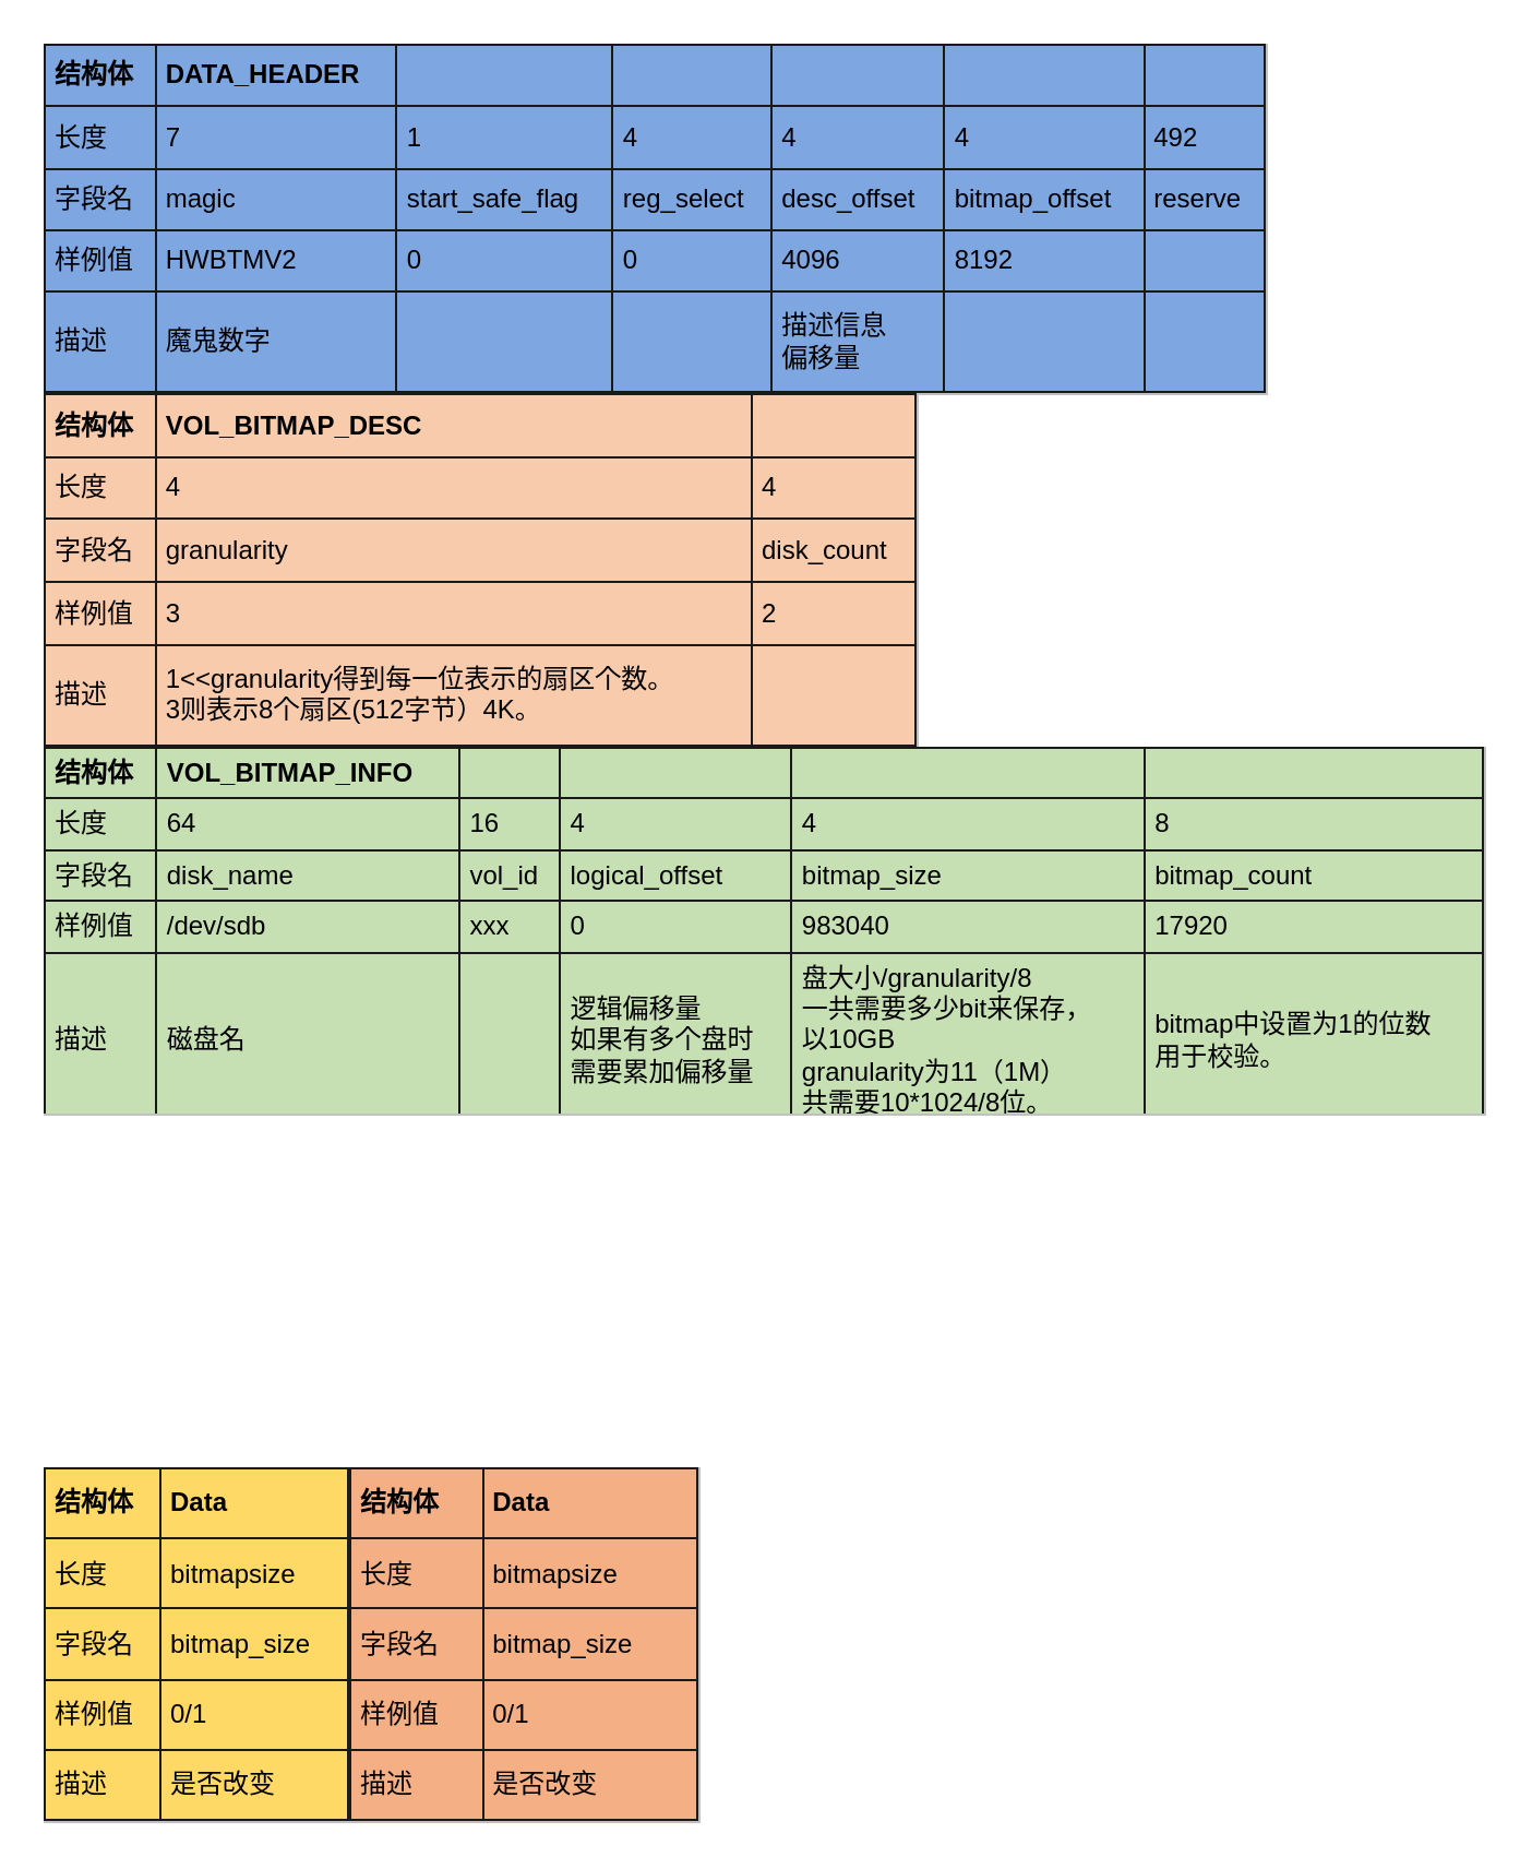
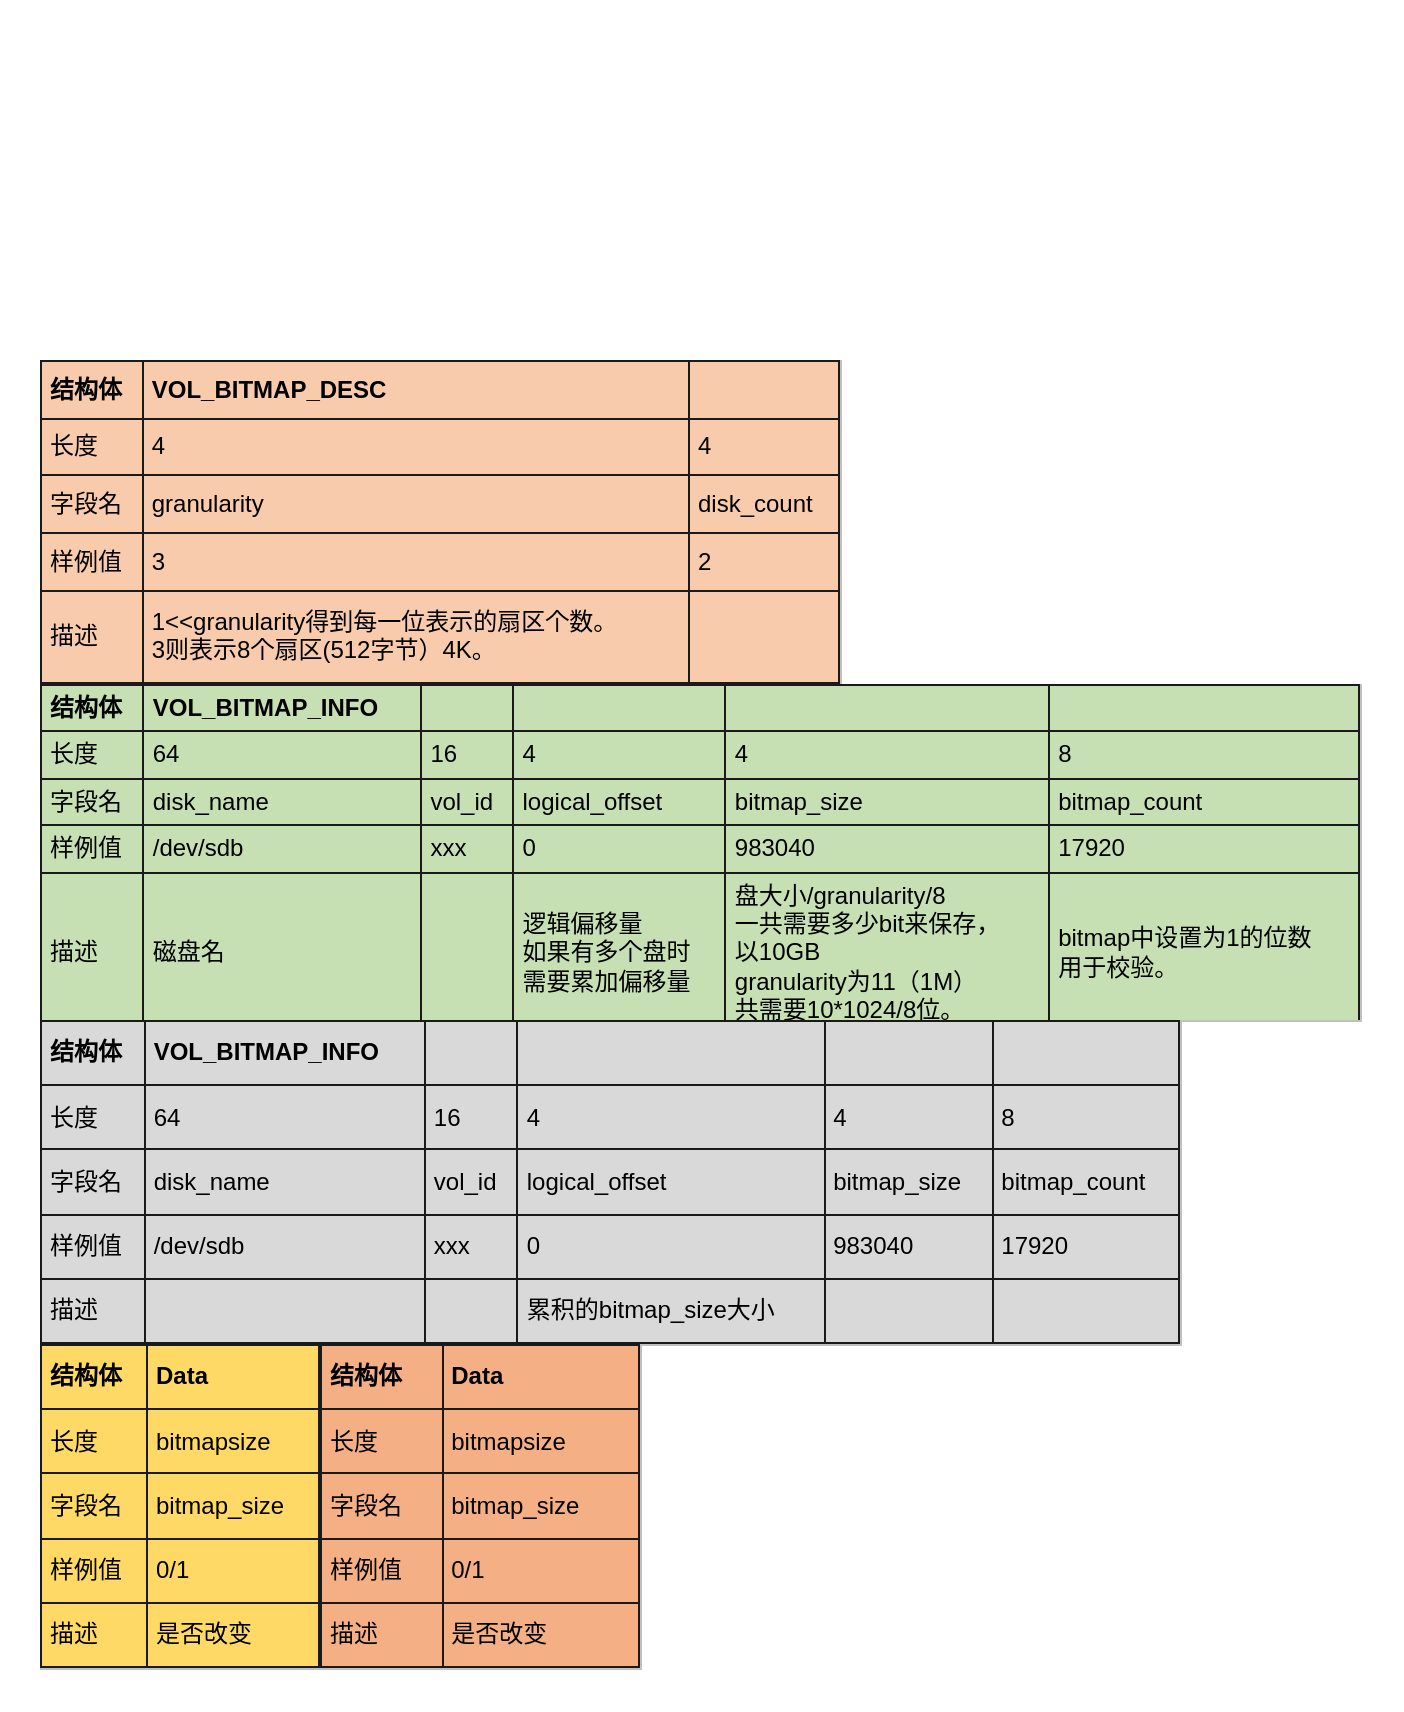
- <mxCell id="2" value="&lt;table border=&quot;1&quot; width=&quot;100%&quot; cellpadding=&quot;4&quot; style=&quot;width: 100% ; height: 100% ; border-collapse: collapse ; border: 1px solid rgb(26 , 26 , 26) ; background-color: rgb(126 , 166 , 224)&quot;&gt;&lt;tbody&gt;&lt;tr style=&quot;color: rgb(255 , 255 , 255)&quot;&gt;&lt;th align=&quot;left&quot;&gt;&lt;font color=&quot;#000000&quot;&gt;&lt;span&gt;结构体&lt;/span&gt;&lt;/font&gt;&lt;/th&gt;&lt;th align=&quot;left&quot;&gt;&lt;span style=&quot;color: rgb(0 , 0 , 0)&quot;&gt;DATA_HEADER&lt;/span&gt;&lt;br&gt;&lt;/th&gt;&lt;th align=&quot;left&quot;&gt;&lt;br&gt;&lt;/th&gt;&lt;td&gt;&lt;br&gt;&lt;/td&gt;&lt;td&gt;&lt;br&gt;&lt;/td&gt;&lt;td&gt;&lt;br&gt;&lt;/td&gt;&lt;td&gt;&lt;br&gt;&lt;/td&gt;&lt;/tr&gt;&lt;tr&gt;&lt;td&gt;&lt;span&gt;&lt;font color=&quot;#000000&quot;&gt;长度&lt;/font&gt;&lt;/span&gt;&lt;/td&gt;&lt;td&gt;&lt;span&gt;&lt;font color=&quot;#000000&quot;&gt;7&lt;/font&gt;&lt;/span&gt;&lt;/td&gt;&lt;td&gt;&lt;span&gt;&lt;font color=&quot;#000000&quot;&gt;1&lt;/font&gt;&lt;/span&gt;&lt;/td&gt;&lt;td&gt;&lt;span&gt;&lt;font color=&quot;#000000&quot;&gt;4&lt;/font&gt;&lt;/span&gt;&lt;/td&gt;&lt;td&gt;&lt;span&gt;&lt;font color=&quot;#000000&quot;&gt;4&lt;/font&gt;&lt;/span&gt;&lt;/td&gt;&lt;td&gt;&lt;span&gt;&lt;font color=&quot;#000000&quot;&gt;4&lt;/font&gt;&lt;/span&gt;&lt;/td&gt;&lt;td&gt;&lt;span&gt;&lt;font color=&quot;#000000&quot;&gt;492&lt;/font&gt;&lt;/span&gt;&lt;/td&gt;&lt;/tr&gt;&lt;tr&gt;&lt;td&gt;&lt;span&gt;&lt;font color=&quot;#000000&quot;&gt;字段名&lt;/font&gt;&lt;/span&gt;&lt;/td&gt;&lt;td&gt;&lt;span&gt;&lt;font color=&quot;#000000&quot;&gt;magic&lt;/font&gt;&lt;/span&gt;&lt;/td&gt;&lt;td&gt;&lt;font color=&quot;#000000&quot;&gt;&lt;span&gt;start_safe_flag&lt;/span&gt;&lt;/font&gt;&lt;/td&gt;&lt;td&gt;&lt;span&gt;&lt;font color=&quot;#000000&quot;&gt;reg_select&lt;/font&gt;&lt;/span&gt;&lt;/td&gt;&lt;td&gt;&lt;span&gt;&lt;font color=&quot;#000000&quot;&gt;desc_offset&lt;/font&gt;&lt;/span&gt;&lt;/td&gt;&lt;td&gt;&lt;span&gt;&lt;font color=&quot;#000000&quot;&gt;bitmap_offset&lt;/font&gt;&lt;/span&gt;&lt;/td&gt;&lt;td&gt;&lt;span&gt;&lt;font color=&quot;#000000&quot;&gt;reserve&lt;/font&gt;&lt;/span&gt;&lt;/td&gt;&lt;/tr&gt;&lt;tr&gt;&lt;td&gt;&lt;font color=&quot;#000000&quot;&gt;&lt;span&gt;样例值&lt;/span&gt;&lt;/font&gt;&lt;/td&gt;&lt;td&gt;&lt;font color=&quot;#000000&quot;&gt;HWBTMV2&lt;/font&gt;&lt;br&gt;&lt;/td&gt;&lt;td&gt;&lt;span&gt;&lt;font color=&quot;#000000&quot;&gt;0&lt;/font&gt;&lt;/span&gt;&lt;/td&gt;&lt;td&gt;&lt;span&gt;&lt;font color=&quot;#000000&quot;&gt;0&lt;/font&gt;&lt;/span&gt;&lt;/td&gt;&lt;td&gt;&lt;span&gt;&lt;font color=&quot;#000000&quot;&gt;4096&lt;/font&gt;&lt;/span&gt;&lt;/td&gt;&lt;td&gt;&lt;span&gt;&lt;font color=&quot;#000000&quot;&gt;8192&lt;/font&gt;&lt;/span&gt;&lt;/td&gt;&lt;td&gt;&lt;span&gt;&lt;font color=&quot;#000000&quot;&gt;&lt;br&gt;&lt;/font&gt;&lt;/span&gt;&lt;/td&gt;&lt;/tr&gt;&lt;tr&gt;&lt;td&gt;&lt;span&gt;&lt;font color=&quot;#000000&quot;&gt;描述&lt;/font&gt;&lt;/span&gt;&lt;/td&gt;&lt;td&gt;&lt;font color=&quot;#000000&quot;&gt;&lt;span&gt;魔鬼数字&lt;br&gt;&lt;/span&gt;&lt;/font&gt;&lt;/td&gt;&lt;td&gt;&lt;br&gt;&lt;/td&gt;&lt;td&gt;&lt;span&gt;&lt;font color=&quot;#000000&quot;&gt;&lt;br&gt;&lt;/font&gt;&lt;/span&gt;&lt;/td&gt;&lt;td&gt;&lt;span&gt;&lt;font color=&quot;#000000&quot;&gt;描述信息&lt;br&gt;偏移量&lt;/font&gt;&lt;/span&gt;&lt;/td&gt;&lt;td&gt;&lt;span&gt;&lt;font color=&quot;#000000&quot;&gt;&lt;br&gt;&lt;/font&gt;&lt;/span&gt;&lt;/td&gt;&lt;td&gt;&lt;span&gt;&lt;font color=&quot;#000000&quot;&gt;&lt;br&gt;&lt;/font&gt;&lt;/span&gt;&lt;/td&gt;&lt;/tr&gt;&lt;/tbody&gt;&lt;/table&gt;" style="text;html=1;strokeColor=#c0c0c0;fillColor=#ffffff;overflow=fill;rounded=0;" parent="1" vertex="1"><mxGeometry x="20" y="20" width="560" height="160" as="geometry" /></mxCell>
+ <mxCell id="6" value="&lt;table border=&quot;1&quot; width=&quot;100%&quot; cellpadding=&quot;4&quot; style=&quot;width: 100% ; height: 100% ; border-collapse: collapse ; border: 1px solid rgb(26 , 26 , 26) ; background-color: rgb(217 , 217 , 217)&quot;&gt;&lt;tbody&gt;&lt;tr style=&quot;color: rgb(255 , 255 , 255)&quot;&gt;&lt;th align=&quot;left&quot;&gt;&lt;font color=&quot;#000000&quot;&gt;&lt;span&gt;结构体&lt;/span&gt;&lt;/font&gt;&lt;/th&gt;&lt;th align=&quot;left&quot;&gt;&lt;font color=&quot;#000000&quot;&gt;VOL_BITMAP_INFO&lt;/font&gt;&lt;/th&gt;&lt;th align=&quot;left&quot;&gt;&lt;font color=&quot;#000000&quot;&gt;&lt;br&gt;&lt;/font&gt;&lt;/th&gt;&lt;td&gt;&lt;font color=&quot;#000000&quot;&gt;&lt;br&gt;&lt;/font&gt;&lt;/td&gt;&lt;td&gt;&lt;font color=&quot;#000000&quot;&gt;&lt;br&gt;&lt;/font&gt;&lt;/td&gt;&lt;td&gt;&lt;font color=&quot;#000000&quot;&gt;&lt;br&gt;&lt;/font&gt;&lt;/td&gt;&lt;/tr&gt;&lt;tr&gt;&lt;td&gt;&lt;span&gt;&lt;font color=&quot;#000000&quot;&gt;长度&lt;/font&gt;&lt;/span&gt;&lt;/td&gt;&lt;td style=&quot;border-collapse: collapse&quot;&gt;&lt;font color=&quot;#000000&quot;&gt;64&lt;/font&gt;&lt;/td&gt;&lt;td&gt;&lt;font color=&quot;#000000&quot;&gt;16&lt;/font&gt;&lt;/td&gt;&lt;td&gt;&lt;font color=&quot;#000000&quot;&gt;4&lt;/font&gt;&lt;/td&gt;&lt;td&gt;&lt;font color=&quot;#000000&quot;&gt;4&lt;/font&gt;&lt;/td&gt;&lt;td&gt;&lt;font color=&quot;#000000&quot;&gt;8&lt;/font&gt;&lt;/td&gt;&lt;/tr&gt;&lt;tr&gt;&lt;td&gt;&lt;span&gt;&lt;font color=&quot;#000000&quot;&gt;字段名&lt;/font&gt;&lt;/span&gt;&lt;/td&gt;&lt;td&gt;&lt;font color=&quot;#000000&quot;&gt;disk_name&lt;/font&gt;&lt;/td&gt;&lt;td&gt;&lt;font color=&quot;#000000&quot;&gt;vol_id&lt;/font&gt;&lt;/td&gt;&lt;td&gt;&lt;font color=&quot;#000000&quot;&gt;logical_offset&lt;br&gt;&lt;/font&gt;&lt;/td&gt;&lt;td&gt;&lt;font color=&quot;#000000&quot;&gt;bitmap_size&lt;/font&gt;&lt;/td&gt;&lt;td&gt;&lt;font color=&quot;#000000&quot;&gt;bitmap_count&lt;/font&gt;&lt;/td&gt;&lt;/tr&gt;&lt;tr&gt;&lt;td&gt;&lt;font color=&quot;#000000&quot;&gt;&lt;span&gt;样例值&lt;/span&gt;&lt;/font&gt;&lt;/td&gt;&lt;td&gt;&lt;font color=&quot;#000000&quot;&gt;/dev/sdb&lt;/font&gt;&lt;/td&gt;&lt;td&gt;&lt;font color=&quot;#000000&quot;&gt;xxx&lt;/font&gt;&lt;/td&gt;&lt;td&gt;&lt;font color=&quot;#000000&quot;&gt;0&lt;/font&gt;&lt;/td&gt;&lt;td&gt;&lt;font color=&quot;#000000&quot;&gt;983040&lt;/font&gt;&lt;/td&gt;&lt;td&gt;&lt;font color=&quot;#000000&quot;&gt;17920&lt;/font&gt;&lt;/td&gt;&lt;/tr&gt;&lt;tr&gt;&lt;td&gt;&lt;span&gt;&lt;font color=&quot;#000000&quot;&gt;描述&lt;/font&gt;&lt;/span&gt;&lt;/td&gt;&lt;td&gt;&lt;font color=&quot;#000000&quot;&gt;&lt;span&gt;&lt;br&gt;&lt;/span&gt;&lt;/font&gt;&lt;/td&gt;&lt;td&gt;&lt;font color=&quot;#000000&quot;&gt;&lt;br&gt;&lt;/font&gt;&lt;/td&gt;&lt;td&gt;&lt;font color=&quot;#000000&quot;&gt;累积的bitmap_size大小&lt;br&gt;&lt;/font&gt;&lt;/td&gt;&lt;td&gt;&lt;font color=&quot;#000000&quot;&gt;&lt;br&gt;&lt;/font&gt;&lt;/td&gt;&lt;td&gt;&lt;font color=&quot;#000000&quot;&gt;&lt;br&gt;&lt;/font&gt;&lt;/td&gt;&lt;/tr&gt;&lt;/tbody&gt;&lt;/table&gt;" style="text;html=1;strokeColor=#c0c0c0;fillColor=#ffffff;overflow=fill;rounded=0;" parent="1" vertex="1"><mxGeometry x="20" y="510" width="570" height="162" as="geometry" /></mxCell>
